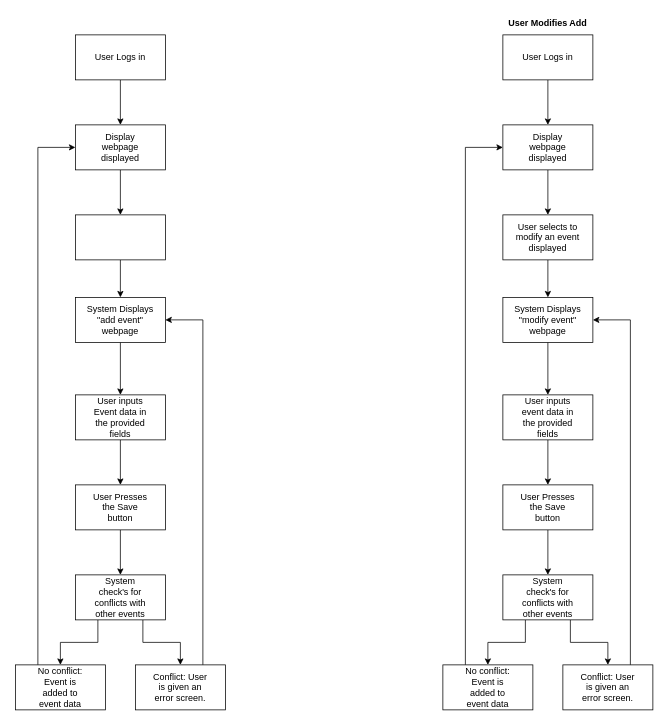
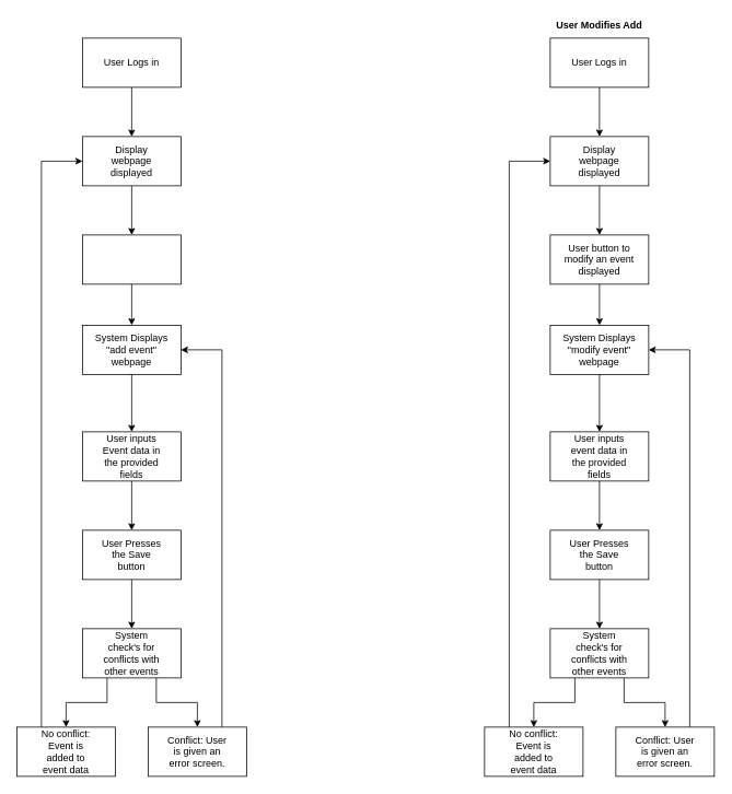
- <mxCell id="37" value="User selects to modify an event displayed" style="text;html=1;strokeColor=none;fillColor=none;align=center;verticalAlign=middle;whiteSpace=wrap;rounded=0;" parent="1" vertex="1"><mxGeometry x="680" y="306" width="100" height="20" as="geometry" /></mxCell>
+ <mxCell id="37" value="User button to modify an event displayed" style="text;html=1;strokeColor=none;fillColor=none;align=center;verticalAlign=middle;whiteSpace=wrap;rounded=0;" parent="1" vertex="1"><mxGeometry x="680" y="306" width="100" height="20" as="geometry" /></mxCell>
